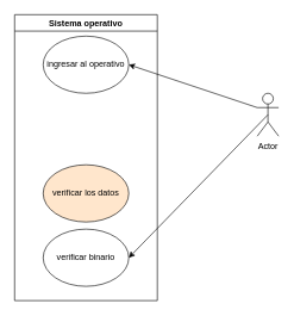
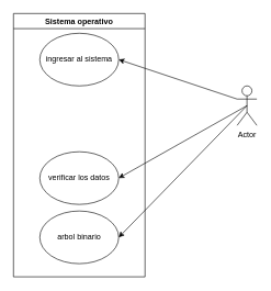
- <mxCell id="4" value="ingresar al operativo" style="ellipse;whiteSpace=wrap;html=1;" vertex="1" parent="3"><mxGeometry x="40" y="30" width="120" height="80" as="geometry" /></mxCell>
+ <mxCell id="4" value="ingresar al sistema" style="ellipse;whiteSpace=wrap;html=1;" vertex="1" parent="3"><mxGeometry x="40" y="30" width="120" height="80" as="geometry" /></mxCell>
+ <mxCell id="8" value="" style="endArrow=classic;html=1;entryX=1;entryY=0.5;entryDx=0;entryDy=0;exitX=0.5;exitY=0.5;exitDx=0;exitDy=0;exitPerimeter=0;" edge="1" parent="1" source="2" target="5"><mxGeometry width="50" height="50" relative="1" as="geometry"><mxPoint x="-47.5" y="136" as="sourcePoint" /><mxPoint x="80" y="110" as="targetPoint" /></mxGeometry></mxCell>
- <mxCell id="5" value="verificar los datos" style="ellipse;whiteSpace=wrap;html=1;fillColor=#ffe6cc;" vertex="1" parent="3"><mxGeometry x="40" y="210" width="120" height="80" as="geometry" /></mxCell>
+ <mxCell id="5" value="verificar los datos" style="ellipse;whiteSpace=wrap;html=1;" vertex="1" parent="3"><mxGeometry x="40" y="210" width="120" height="80" as="geometry" /></mxCell>
- <mxCell id="6" value="verificar binario" style="ellipse;whiteSpace=wrap;html=1;" vertex="1" parent="3"><mxGeometry x="40" y="300" width="120" height="80" as="geometry" /></mxCell>
+ <mxCell id="6" value="arbol binario" style="ellipse;whiteSpace=wrap;html=1;" vertex="1" parent="3"><mxGeometry x="40" y="300" width="120" height="80" as="geometry" /></mxCell>
